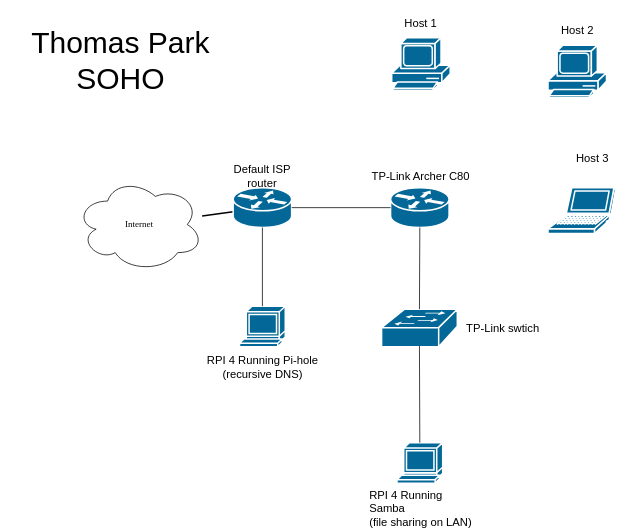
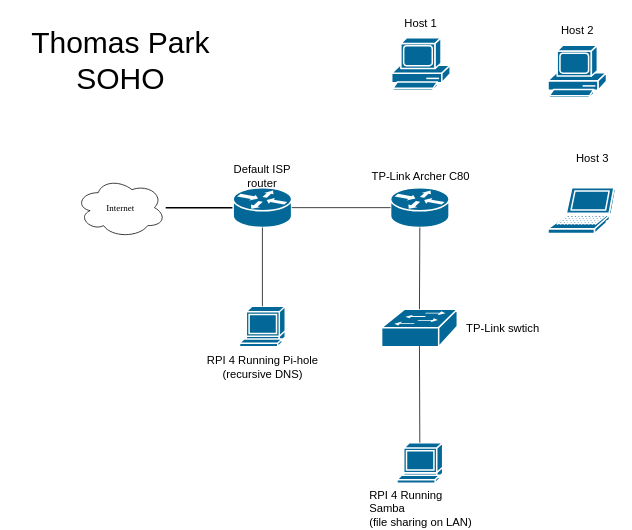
- <mxCell id="2" value="Internet" style="ellipse;shape=cloud;whiteSpace=wrap;html=1;rounded=0;shadow=0;comic=0;strokeWidth=1;fontFamily=Verdana;fontSize=12;" parent="1" vertex="1"><mxGeometry x="100" y="236.5" width="170" height="125" as="geometry" /></mxCell>
+ <mxCell id="2" value="Internet" style="ellipse;shape=cloud;whiteSpace=wrap;html=1;rounded=0;shadow=0;comic=0;strokeWidth=1;fontFamily=Verdana;fontSize=12;" parent="1" vertex="1"><mxGeometry x="100" y="236.5" width="120" height="80" as="geometry" /></mxCell>
